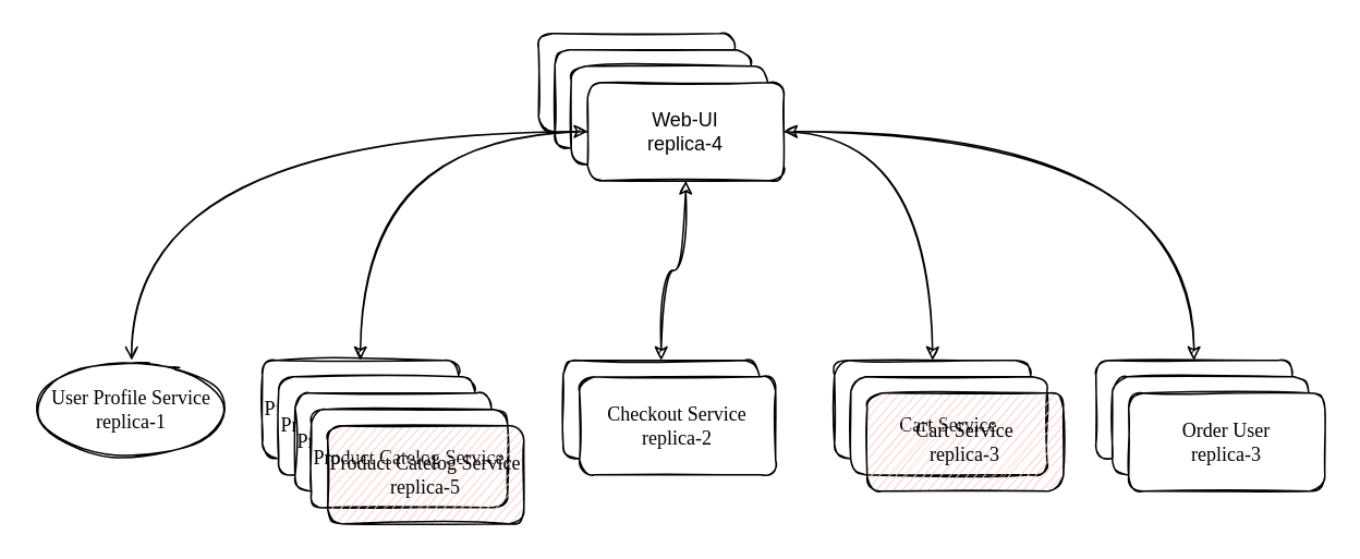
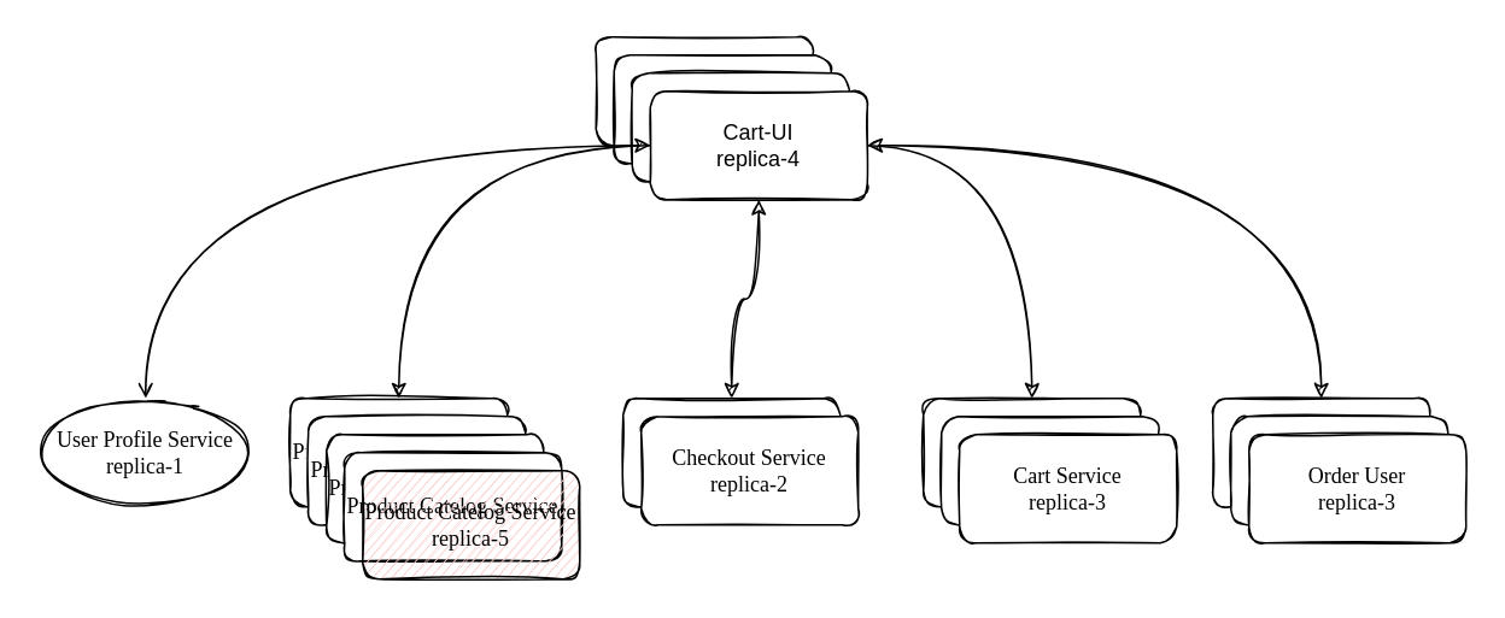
- <mxCell id="24" value="Web-UI&lt;br&gt;replica-4" style="rounded=1;whiteSpace=wrap;html=1;sketch=1;" vertex="1" parent="1"><mxGeometry x="359" y="50" width="120" height="60" as="geometry" /></mxCell>
+ <mxCell id="24" value="Cart-UI&lt;br&gt;replica-4" style="rounded=1;whiteSpace=wrap;html=1;sketch=1;" vertex="1" parent="1"><mxGeometry x="359" y="50" width="120" height="60" as="geometry" /></mxCell>
- <mxCell id="13" value="&lt;font face=&quot;Comic Sans MS&quot;&gt;Cart Service&lt;br&gt;replica-3&lt;br&gt;&lt;/font&gt;" style="rounded=1;whiteSpace=wrap;html=1;sketch=1;fillColor=#f8cecc;" vertex="1" parent="1"><mxGeometry x="530" y="240" width="120" height="60" as="geometry" /></mxCell>
+ <mxCell id="13" value="&lt;font face=&quot;Comic Sans MS&quot;&gt;Cart Service&lt;br&gt;replica-3&lt;br&gt;&lt;/font&gt;" style="rounded=1;whiteSpace=wrap;html=1;sketch=1;" vertex="1" parent="1"><mxGeometry x="530" y="240" width="120" height="60" as="geometry" /></mxCell>
